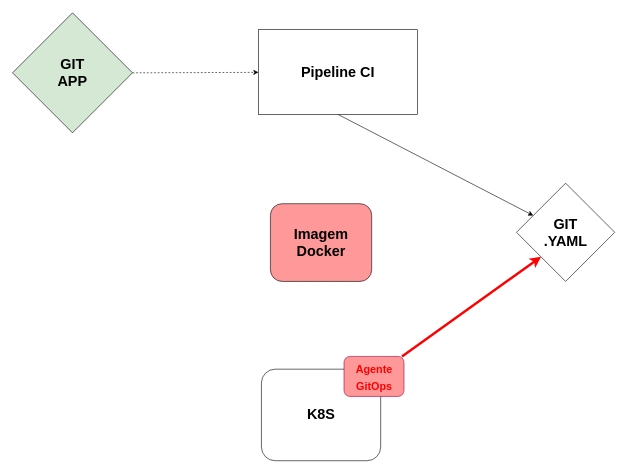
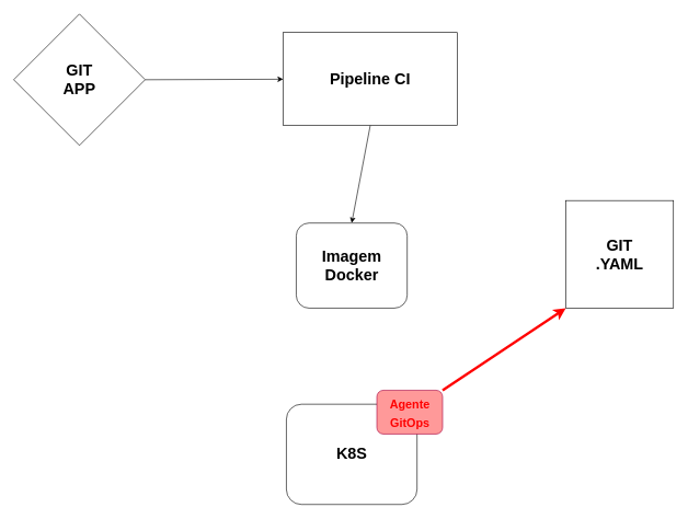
- <mxCell id="6" value="&lt;b&gt;GIT&lt;br&gt;APP&lt;/b&gt;" style="rhombus;whiteSpace=wrap;html=1;fontSize=24;fillColor=#d5e8d4;" parent="1" vertex="1"><mxGeometry x="20" y="20.88" width="200" height="200" as="geometry" /></mxCell>
+ <mxCell id="6" value="&lt;b&gt;GIT&lt;br&gt;APP&lt;/b&gt;" style="rhombus;whiteSpace=wrap;html=1;fontSize=24;" parent="1" vertex="1"><mxGeometry x="20" y="20.88" width="200" height="200" as="geometry" /></mxCell>
- <mxCell id="2" value="" style="edgeStyle=none;html=1;fontSize=24;exitX=1;exitY=0.5;exitDx=0;exitDy=0;dashed=1;" parent="1" source="6" target="4" edge="1"><mxGeometry relative="1" as="geometry"><mxPoint x="220" y="137.75" as="sourcePoint" /></mxGeometry></mxCell>
+ <mxCell id="2" value="" style="edgeStyle=none;html=1;fontSize=24;exitX=1;exitY=0.5;exitDx=0;exitDy=0;" parent="1" source="6" target="4" edge="1"><mxGeometry relative="1" as="geometry"><mxPoint x="220" y="137.75" as="sourcePoint" /></mxGeometry></mxCell>
- <mxCell id="3" value="" style="edgeStyle=none;html=1;fontSize=24;exitX=0.5;exitY=1;exitDx=0;exitDy=0;" parent="1" source="4" target="7" edge="1"><mxGeometry relative="1" as="geometry"><mxPoint x="507.5" y="322.75" as="targetPoint" /></mxGeometry></mxCell>
+ <mxCell id="3" value="" style="edgeStyle=none;html=1;fontSize=24;entryX=0.5;entryY=0;entryDx=0;entryDy=0;exitX=0.5;exitY=1;exitDx=0;exitDy=0;" parent="1" source="4" target="5" edge="1"><mxGeometry relative="1" as="geometry"><mxPoint x="507.5" y="322.75" as="targetPoint" /></mxGeometry></mxCell>
- <mxCell id="7" value="&lt;font style=&quot;font-size: 24px;&quot;&gt;&lt;b&gt;GIT&lt;br&gt;.YAML&lt;br&gt;&lt;/b&gt;&lt;/font&gt;" style="rhombus;whiteSpace=wrap;html=1;" parent="1" vertex="1"><mxGeometry x="860" y="304.8" width="163.75" height="163.75" as="geometry" /></mxCell>
+ <mxCell id="7" value="&lt;font style=&quot;font-size: 24px;&quot;&gt;&lt;b&gt;GIT&lt;br&gt;.YAML&lt;br&gt;&lt;/b&gt;&lt;/font&gt;" style="whiteSpace=wrap;html=1;rounded=0;" parent="1" vertex="1"><mxGeometry x="860" y="304.8" width="163.75" height="163.75" as="geometry" /></mxCell>
- <mxCell id="5" value="&lt;b&gt;Imagem&lt;br&gt;Docker&lt;/b&gt;" style="rounded=1;whiteSpace=wrap;html=1;fontSize=24;fillColor=#ff9999;" parent="1" vertex="1"><mxGeometry x="449.88" y="339" width="168.75" height="129.55" as="geometry" /></mxCell>
+ <mxCell id="5" value="&lt;b&gt;Imagem&lt;br&gt;Docker&lt;/b&gt;" style="rounded=1;whiteSpace=wrap;html=1;fontSize=24;" parent="1" vertex="1"><mxGeometry x="449.88" y="339" width="168.75" height="129.55" as="geometry" /></mxCell>
